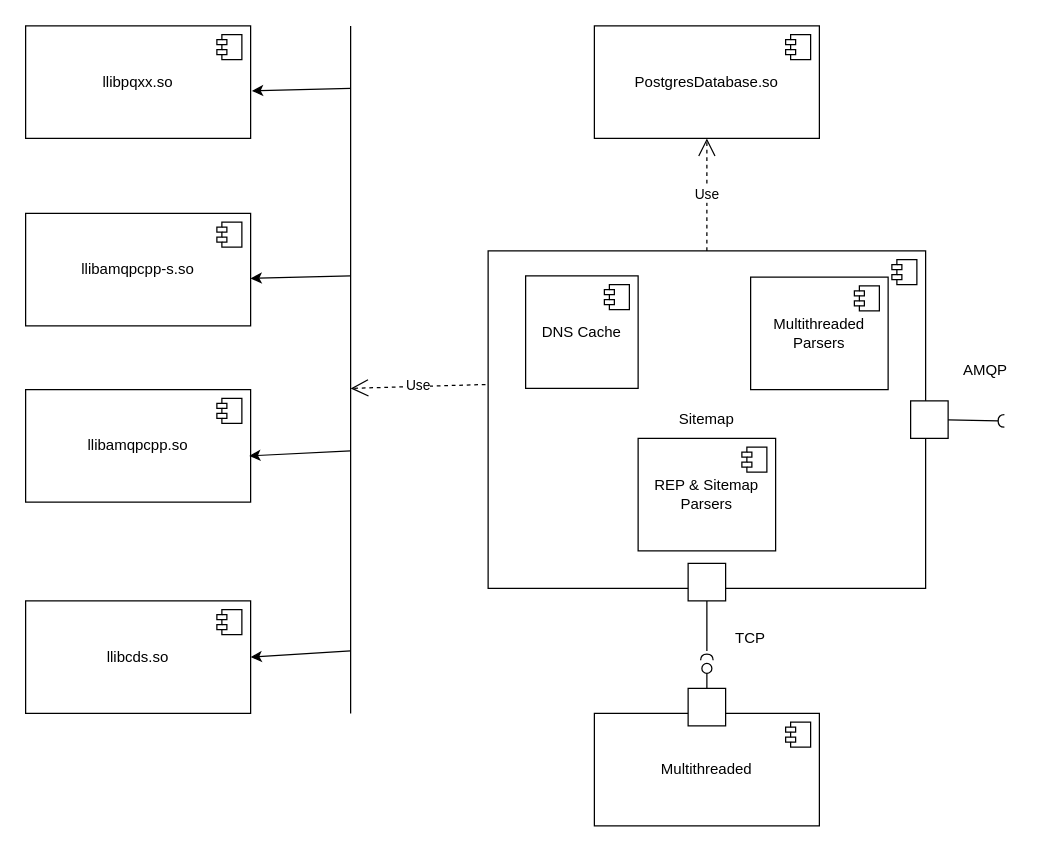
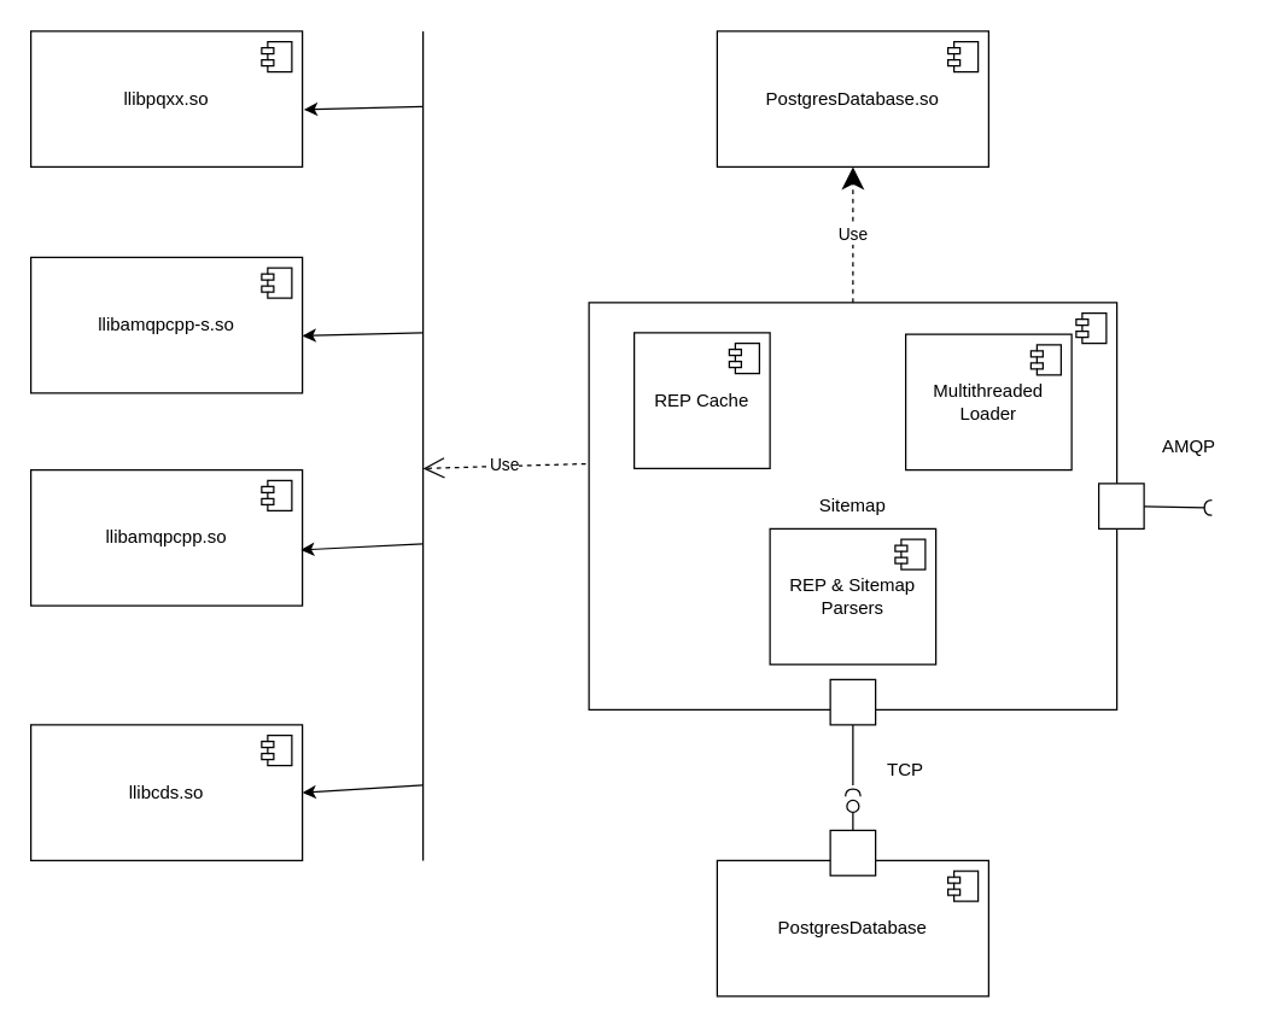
- <mxCell id="10" value="Use" style="endArrow=open;endSize=12;dashed=1;html=1;rounded=0;entryX=0.5;entryY=1;entryDx=0;entryDy=0;exitX=0.5;exitY=0;exitDx=0;exitDy=0;" parent="1" source="2" target="8" edge="1"><mxGeometry width="160" relative="1" as="geometry"><mxPoint x="740" y="340" as="sourcePoint" /><mxPoint x="900" y="340" as="targetPoint" /></mxGeometry></mxCell>
+ <mxCell id="10" value="Use" style="endArrow=classic;endSize=12;dashed=1;html=1;rounded=0;entryX=0.5;entryY=1;entryDx=0;entryDy=0;exitX=0.5;exitY=0;exitDx=0;exitDy=0;" parent="1" source="2" target="8" edge="1"><mxGeometry width="160" relative="1" as="geometry"><mxPoint x="740" y="340" as="sourcePoint" /><mxPoint x="900" y="340" as="targetPoint" /></mxGeometry></mxCell>
- <mxCell id="4" value="DNS Cache" style="html=1;dropTarget=0;whiteSpace=wrap;" parent="1" vertex="1"><mxGeometry x="420" y="220" width="90" height="90" as="geometry" /></mxCell>
+ <mxCell id="4" value="REP Cache" style="html=1;dropTarget=0;whiteSpace=wrap;" parent="1" vertex="1"><mxGeometry x="420" y="220" width="90" height="90" as="geometry" /></mxCell>
- <mxCell id="38" value="Multithreaded Parsers" style="html=1;dropTarget=0;whiteSpace=wrap;" vertex="1" parent="1"><mxGeometry x="600" y="221" width="110" height="90" as="geometry" /></mxCell>
+ <mxCell id="38" value="Multithreaded Loader" style="html=1;dropTarget=0;whiteSpace=wrap;" vertex="1" parent="1"><mxGeometry x="600" y="221" width="110" height="90" as="geometry" /></mxCell>
- <mxCell id="11" value="Multithreaded" style="html=1;dropTarget=0;whiteSpace=wrap;" parent="1" vertex="1"><mxGeometry x="475" y="570" width="180" height="90" as="geometry" /></mxCell>
+ <mxCell id="11" value="PostgresDatabase" style="html=1;dropTarget=0;whiteSpace=wrap;" parent="1" vertex="1"><mxGeometry x="475" y="570" width="180" height="90" as="geometry" /></mxCell>
